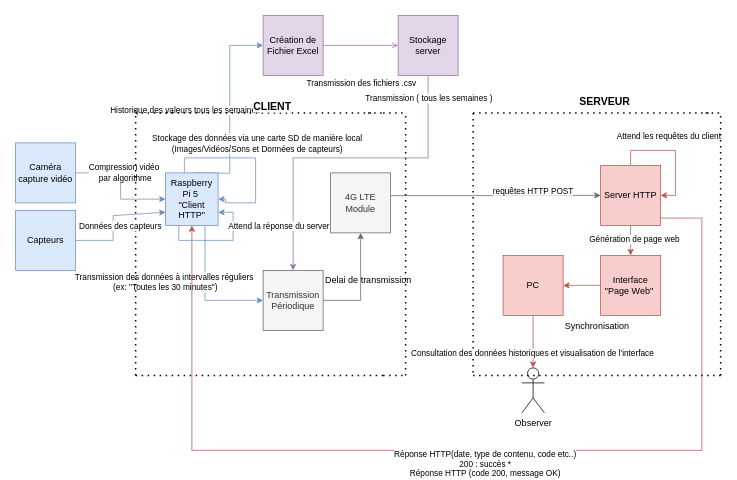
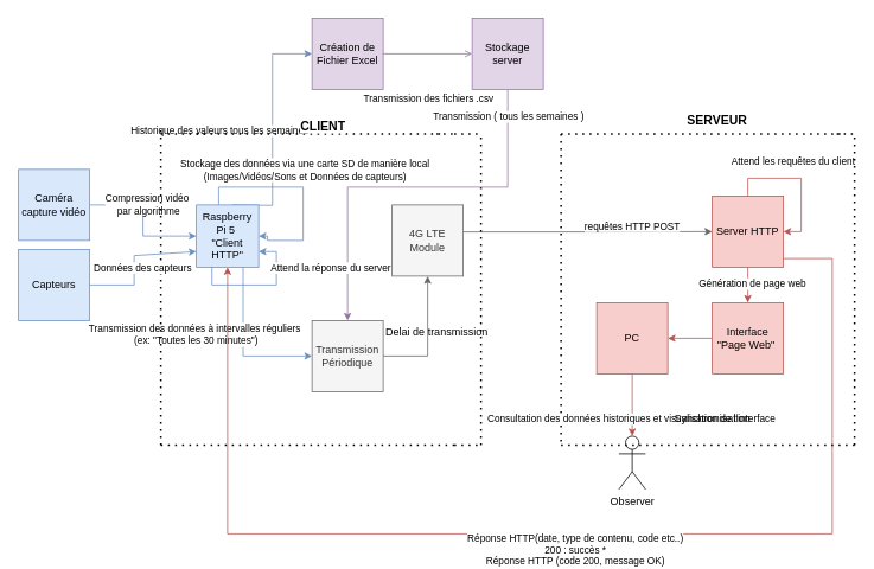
- <mxCell id="46" value="Synchronisation" style="text;html=1;align=center;verticalAlign=middle;resizable=0;points=[];autosize=1;strokeColor=none;fillColor=none;" parent="1" vertex="1"><mxGeometry x="740" y="420" width="110" height="30" as="geometry" /></mxCell>
+ <mxCell id="46" value="Synchronisation" style="text;html=1;align=center;verticalAlign=middle;resizable=0;points=[];autosize=1;strokeColor=none;fillColor=none;" parent="1" vertex="1"><mxGeometry x="745" y="455" width="110" height="30" as="geometry" /></mxCell>
